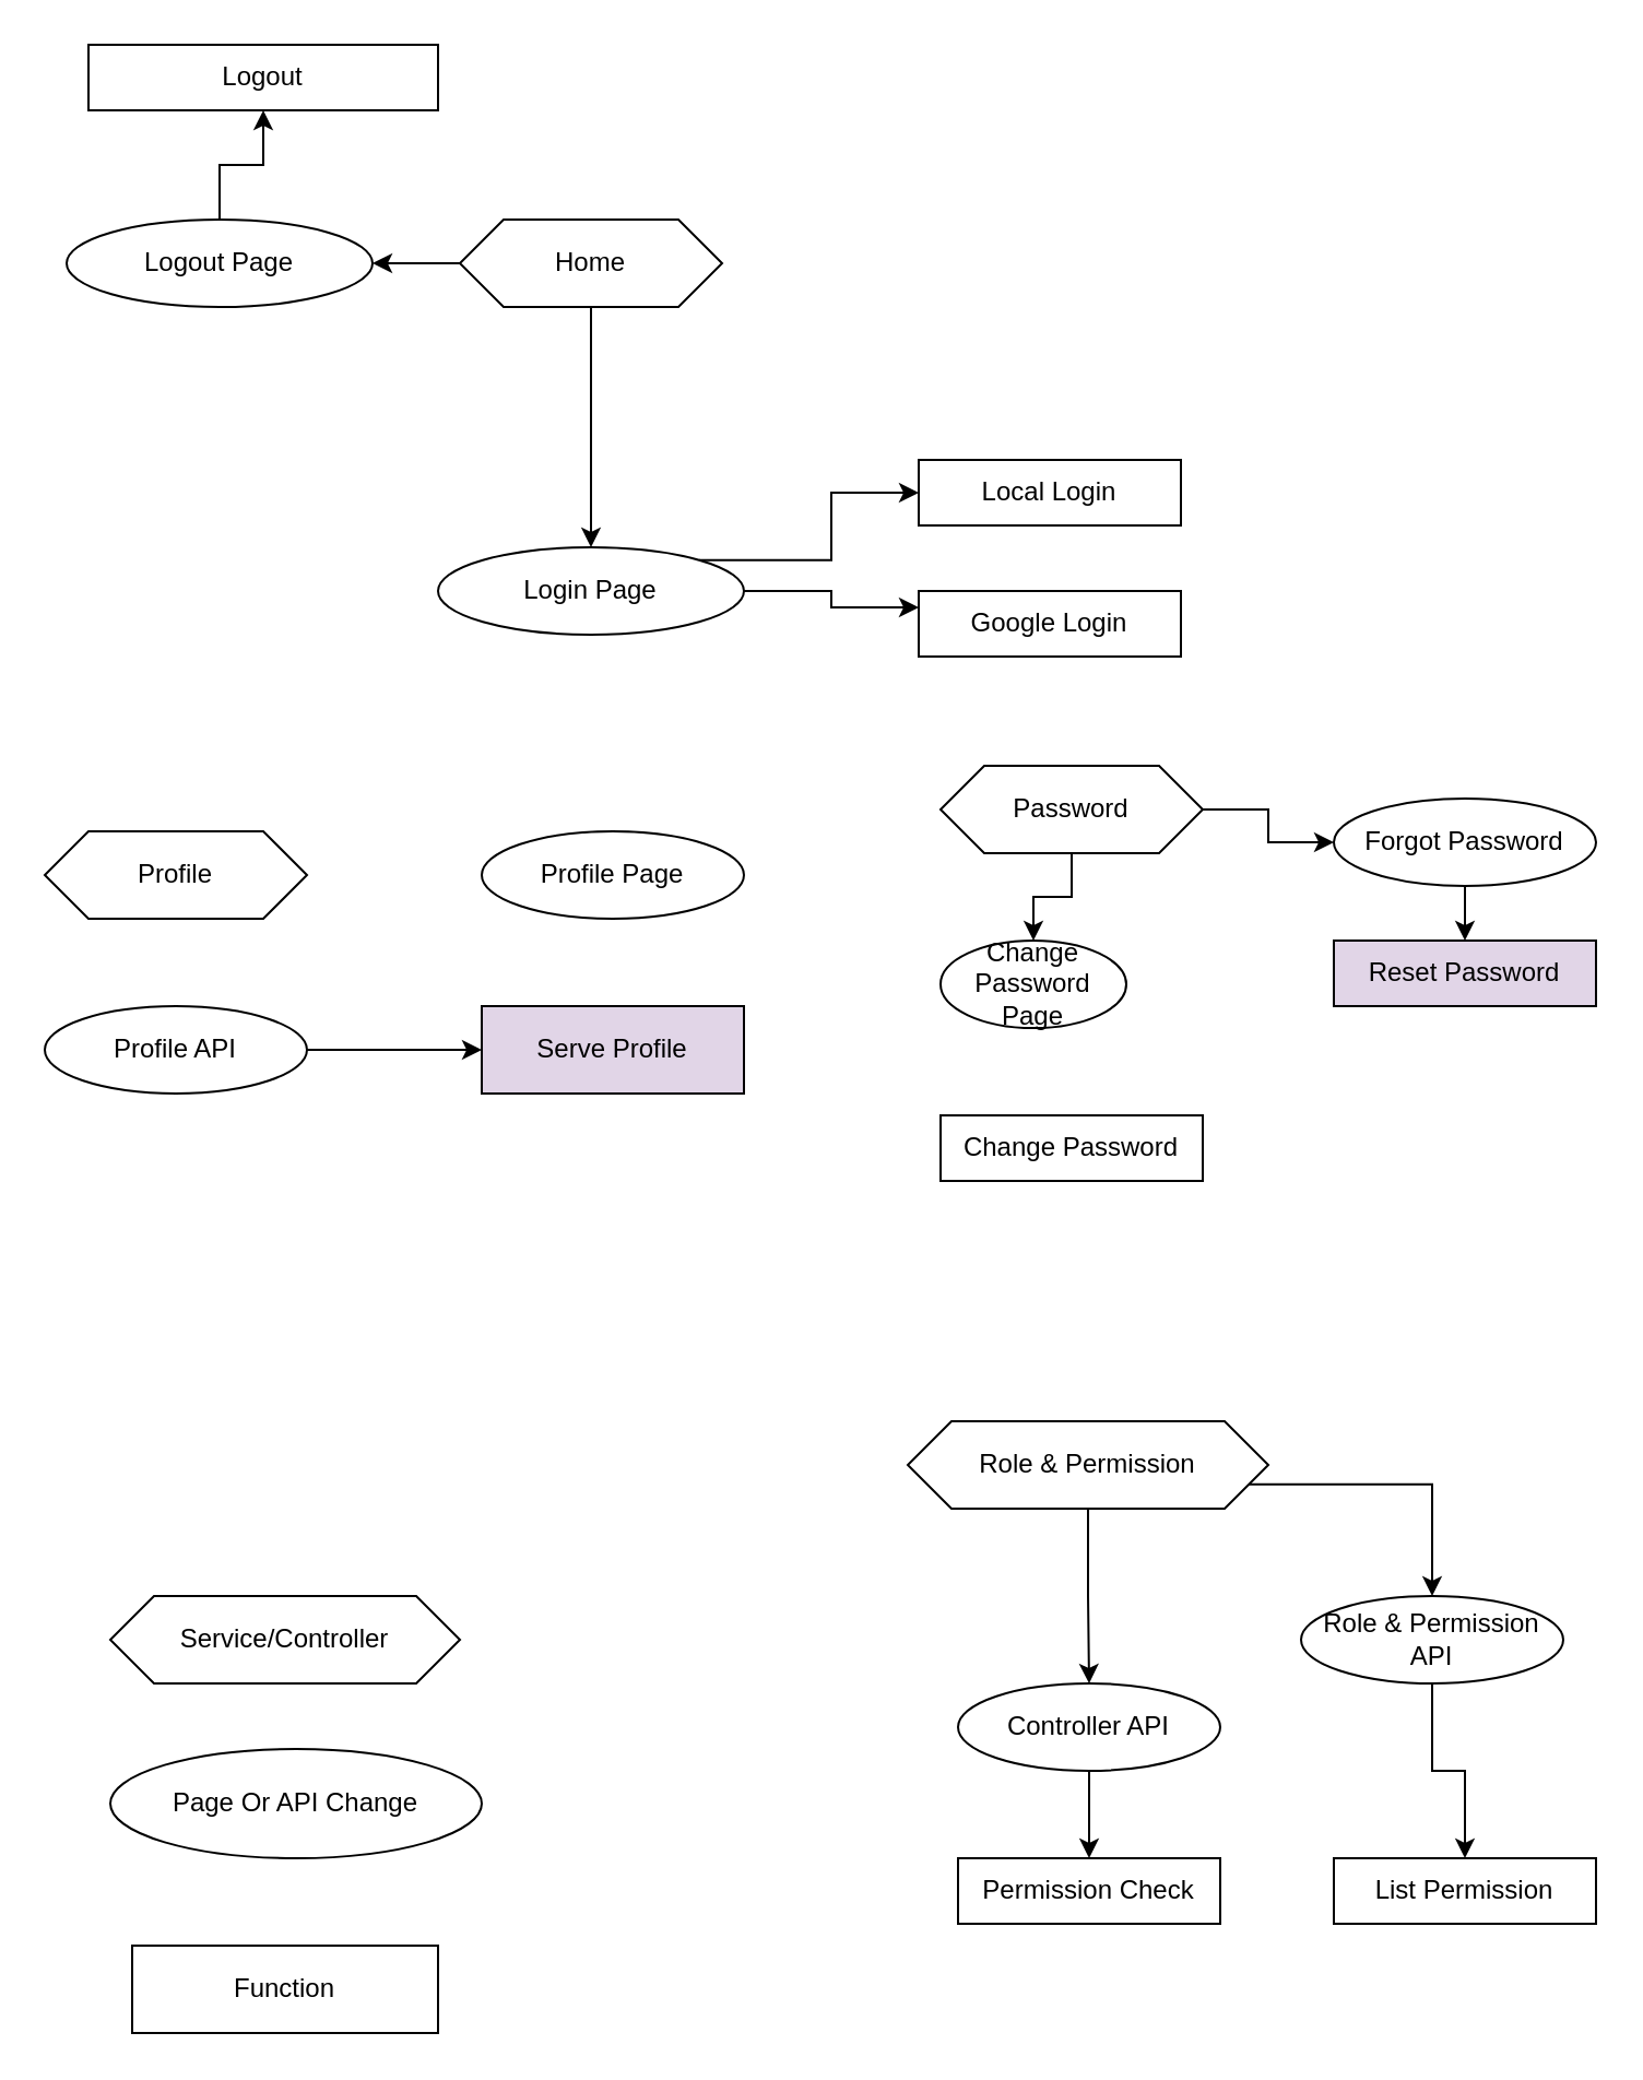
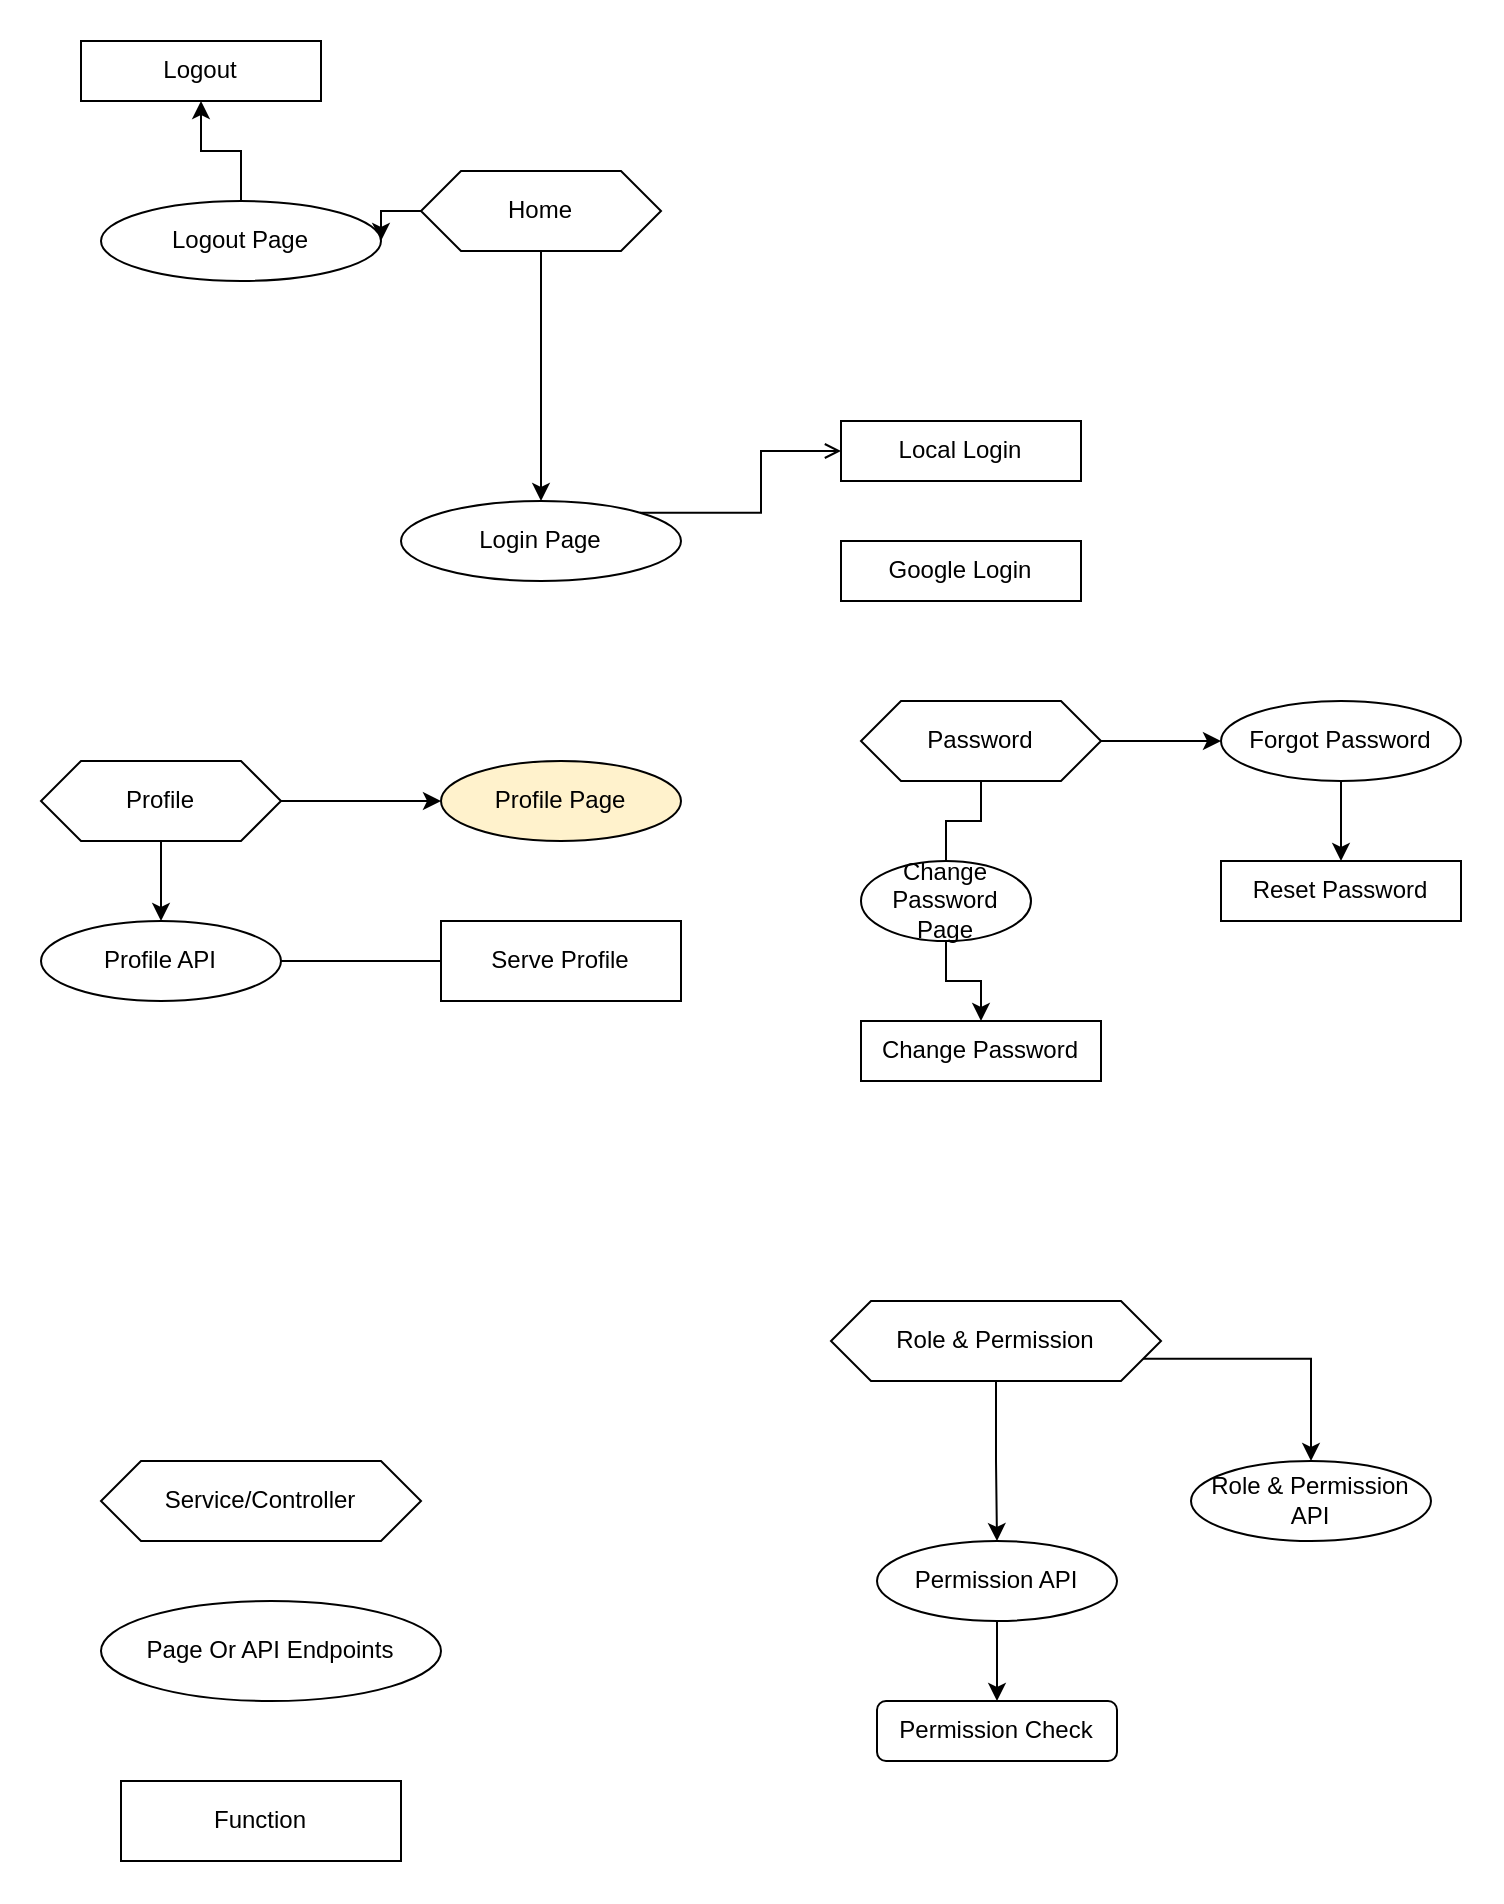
- <mxCell id="12" value="Logout" style="rounded=0;whiteSpace=wrap;html=1;" vertex="1" parent="1"><mxGeometry x="40" y="20" width="160" height="30" as="geometry" /></mxCell>
+ <mxCell id="12" value="Logout" style="rounded=0;whiteSpace=wrap;html=1;" vertex="1" parent="1"><mxGeometry x="40" y="20" width="120" height="30" as="geometry" /></mxCell>
- <mxCell id="11" value="Logout Page" style="ellipse;whiteSpace=wrap;html=1;" vertex="1" parent="1"><mxGeometry x="30" y="100" width="140" height="40" as="geometry" /></mxCell>
+ <mxCell id="11" value="Logout Page" style="ellipse;whiteSpace=wrap;html=1;" vertex="1" parent="1"><mxGeometry x="50" y="100" width="140" height="40" as="geometry" /></mxCell>
- <mxCell id="4" value="Home" style="shape=hexagon;perimeter=hexagonPerimeter2;whiteSpace=wrap;html=1;fixedSize=1;" vertex="1" parent="1"><mxGeometry x="210" y="100" width="120" height="40" as="geometry" /></mxCell>
+ <mxCell id="4" value="Home" style="shape=hexagon;perimeter=hexagonPerimeter2;whiteSpace=wrap;html=1;fixedSize=1;" vertex="1" parent="1"><mxGeometry x="210" y="85" width="120" height="40" as="geometry" /></mxCell>
- <mxCell id="5" style="edgeStyle=orthogonalEdgeStyle;rounded=0;orthogonalLoop=1;jettySize=auto;html=1;exitX=1;exitY=0;exitDx=0;exitDy=0;entryX=0;entryY=0.5;entryDx=0;entryDy=0;" edge="1" parent="1" source="7" target="8"><mxGeometry relative="1" as="geometry" /></mxCell>
+ <mxCell id="5" style="edgeStyle=orthogonalEdgeStyle;rounded=0;orthogonalLoop=1;jettySize=auto;html=1;exitX=1;exitY=0;exitDx=0;exitDy=0;entryX=0;entryY=0.5;entryDx=0;entryDy=0;endArrow=open;" edge="1" parent="1" source="7" target="8"><mxGeometry relative="1" as="geometry" /></mxCell>
- <mxCell id="6" style="edgeStyle=orthogonalEdgeStyle;rounded=0;orthogonalLoop=1;jettySize=auto;html=1;exitX=1;exitY=0.5;exitDx=0;exitDy=0;entryX=0;entryY=0.25;entryDx=0;entryDy=0;" edge="1" parent="1" source="7" target="9"><mxGeometry relative="1" as="geometry" /></mxCell>
- <mxCell id="27" value="Forgot Password" style="ellipse;whiteSpace=wrap;html=1;" vertex="1" parent="1"><mxGeometry x="610" y="365" width="120" height="40" as="geometry" /></mxCell>
+ <mxCell id="27" value="Forgot Password" style="ellipse;whiteSpace=wrap;html=1;" vertex="1" parent="1"><mxGeometry x="610" y="350" width="120" height="40" as="geometry" /></mxCell>
+ <mxCell id="13" style="edgeStyle=orthogonalEdgeStyle;rounded=0;orthogonalLoop=1;jettySize=auto;html=1;exitX=1;exitY=0.5;exitDx=0;exitDy=0;entryX=0;entryY=0.5;entryDx=0;entryDy=0;" edge="1" parent="1" source="15" target="16"><mxGeometry relative="1" as="geometry" /></mxCell>
- <mxCell id="16" value="Profile Page" style="ellipse;whiteSpace=wrap;html=1;" vertex="1" parent="1"><mxGeometry x="220" y="380" width="120" height="40" as="geometry" /></mxCell>
+ <mxCell id="16" value="Profile Page" style="ellipse;whiteSpace=wrap;html=1;fillColor=#fff2cc;" vertex="1" parent="1"><mxGeometry x="220" y="380" width="120" height="40" as="geometry" /></mxCell>
- <mxCell id="20" style="edgeStyle=orthogonalEdgeStyle;rounded=0;orthogonalLoop=1;jettySize=auto;html=1;exitX=0.5;exitY=1;exitDx=0;exitDy=0;entryX=0.5;entryY=0;entryDx=0;entryDy=0;" edge="1" parent="1" source="22" target="24"><mxGeometry relative="1" as="geometry" /></mxCell>
+ <mxCell id="20" style="edgeStyle=orthogonalEdgeStyle;rounded=0;orthogonalLoop=1;jettySize=auto;html=1;exitX=0.5;exitY=1;exitDx=0;exitDy=0;entryX=0.5;entryY=0;entryDx=0;entryDy=0;endArrow=none;" edge="1" parent="1" source="22" target="24"><mxGeometry relative="1" as="geometry" /></mxCell>
+ <mxCell id="14" style="edgeStyle=orthogonalEdgeStyle;rounded=0;orthogonalLoop=1;jettySize=auto;html=1;exitX=0.5;exitY=1;exitDx=0;exitDy=0;entryX=0.5;entryY=0;entryDx=0;entryDy=0;" edge="1" parent="1" source="15" target="18"><mxGeometry relative="1" as="geometry" /></mxCell>
- <mxCell id="28" value="Reset Password" style="rounded=0;whiteSpace=wrap;html=1;fillColor=#e1d5e7;" vertex="1" parent="1"><mxGeometry x="610" y="430" width="120" height="30" as="geometry" /></mxCell>
+ <mxCell id="28" value="Reset Password" style="rounded=0;whiteSpace=wrap;html=1;" vertex="1" parent="1"><mxGeometry x="610" y="430" width="120" height="30" as="geometry" /></mxCell>
- <mxCell id="17" style="edgeStyle=orthogonalEdgeStyle;rounded=0;orthogonalLoop=1;jettySize=auto;html=1;exitX=1;exitY=0.5;exitDx=0;exitDy=0;entryX=0;entryY=0.5;entryDx=0;entryDy=0;" edge="1" parent="1" source="18" target="19"><mxGeometry relative="1" as="geometry" /></mxCell>
+ <mxCell id="17" style="edgeStyle=orthogonalEdgeStyle;rounded=0;orthogonalLoop=1;jettySize=auto;html=1;exitX=1;exitY=0.5;exitDx=0;exitDy=0;entryX=0;entryY=0.5;entryDx=0;entryDy=0;endArrow=none;" edge="1" parent="1" source="18" target="19"><mxGeometry relative="1" as="geometry" /></mxCell>
- <mxCell id="19" value="Serve Profile" style="rounded=0;whiteSpace=wrap;html=1;fillColor=#e1d5e7;" vertex="1" parent="1"><mxGeometry x="220" y="460" width="120" height="40" as="geometry" /></mxCell>
+ <mxCell id="19" value="Serve Profile" style="rounded=0;whiteSpace=wrap;html=1;" vertex="1" parent="1"><mxGeometry x="220" y="460" width="120" height="40" as="geometry" /></mxCell>
+ <mxCell id="23" style="edgeStyle=orthogonalEdgeStyle;rounded=0;orthogonalLoop=1;jettySize=auto;html=1;exitX=0.5;exitY=1;exitDx=0;exitDy=0;" edge="1" parent="1" source="24" target="25"><mxGeometry relative="1" as="geometry" /></mxCell>
- <mxCell id="36" value="Controller API" style="ellipse;whiteSpace=wrap;html=1;" vertex="1" parent="1"><mxGeometry x="438" y="770" width="120" height="40" as="geometry" /></mxCell>
+ <mxCell id="36" value="Permission API" style="ellipse;whiteSpace=wrap;html=1;" vertex="1" parent="1"><mxGeometry x="438" y="770" width="120" height="40" as="geometry" /></mxCell>
- <mxCell id="38" style="edgeStyle=orthogonalEdgeStyle;rounded=0;orthogonalLoop=1;jettySize=auto;html=1;exitX=0.5;exitY=1;exitDx=0;exitDy=0;" edge="1" parent="1" source="39" target="40"><mxGeometry relative="1" as="geometry" /></mxCell>
- <mxCell id="30" value="Page Or API Change" style="ellipse;whiteSpace=wrap;html=1;" vertex="1" parent="1"><mxGeometry x="50" y="800" width="170" height="50" as="geometry" /></mxCell>
+ <mxCell id="30" value="Page Or API Endpoints" style="ellipse;whiteSpace=wrap;html=1;" vertex="1" parent="1"><mxGeometry x="50" y="800" width="170" height="50" as="geometry" /></mxCell>
- <mxCell id="37" value="Permission Check" style="rounded=0;whiteSpace=wrap;html=1;" vertex="1" parent="1"><mxGeometry x="438" y="850" width="120" height="30" as="geometry" /></mxCell>
+ <mxCell id="37" value="Permission Check" style="whiteSpace=wrap;html=1;rounded=1;" vertex="1" parent="1"><mxGeometry x="438" y="850" width="120" height="30" as="geometry" /></mxCell>
- <mxCell id="40" value="List Permission" style="rounded=0;whiteSpace=wrap;html=1;" vertex="1" parent="1"><mxGeometry x="610" y="850" width="120" height="30" as="geometry" /></mxCell>
